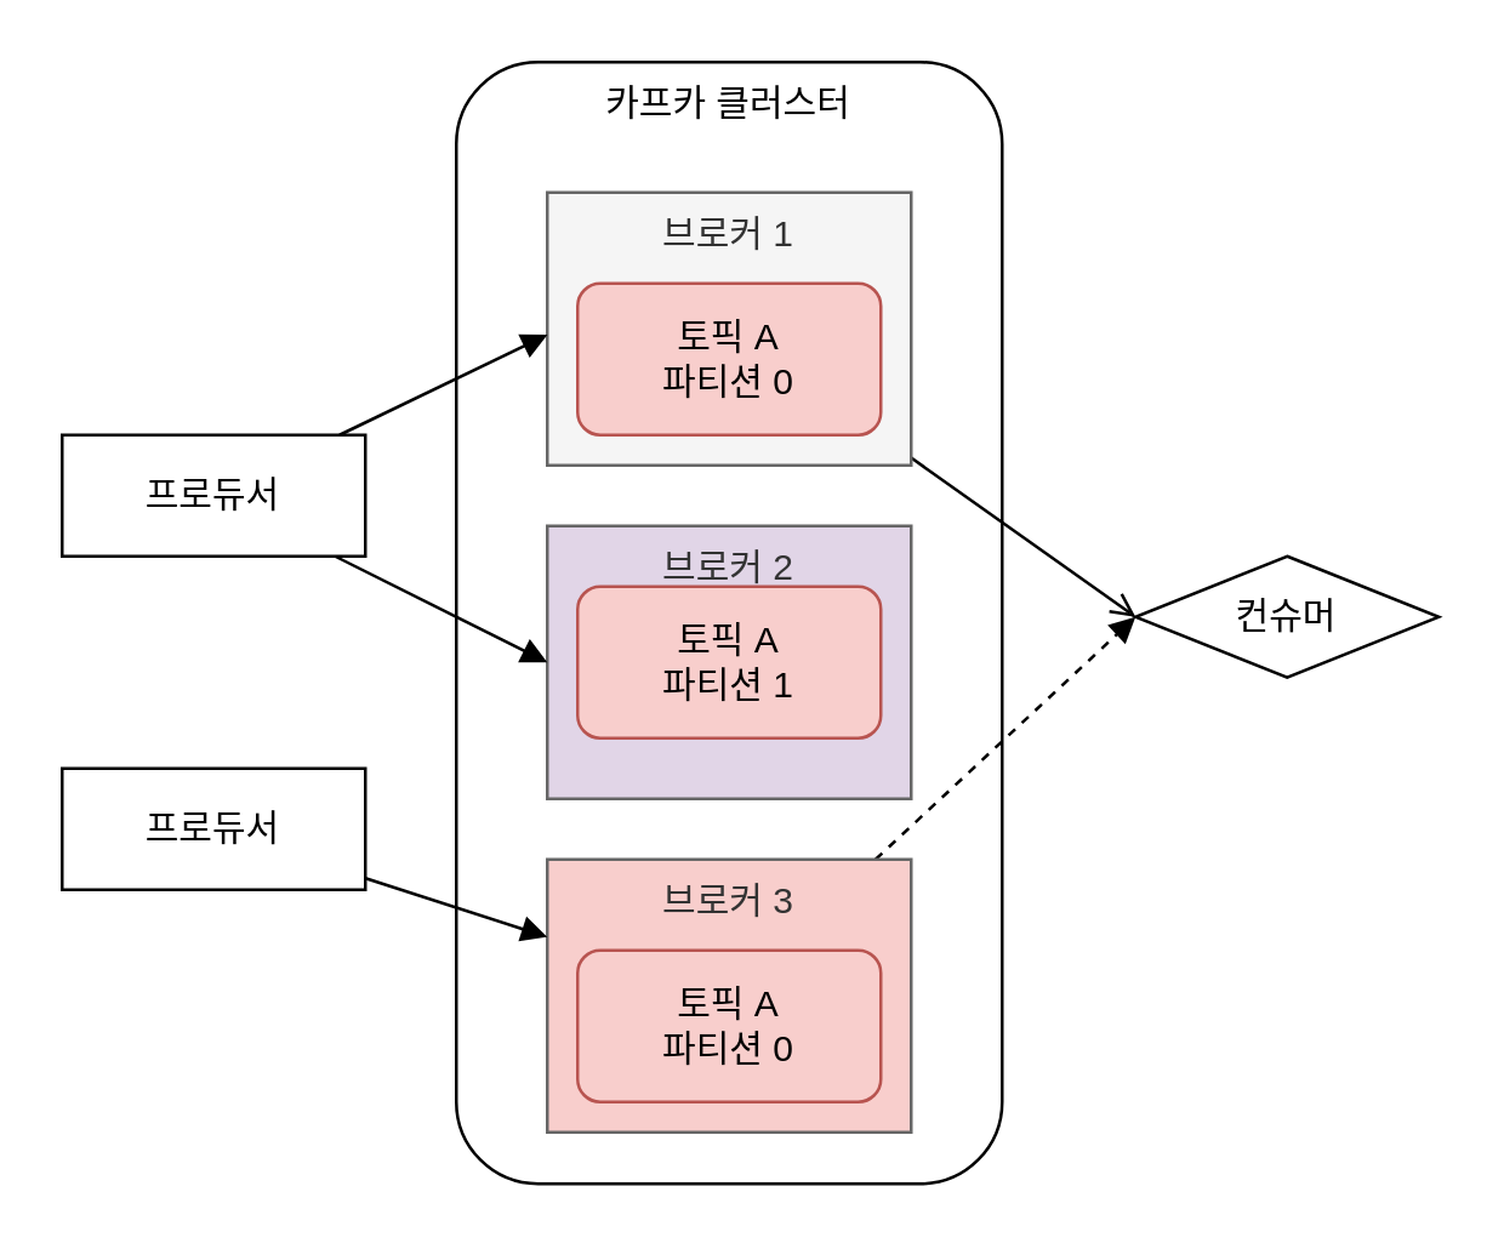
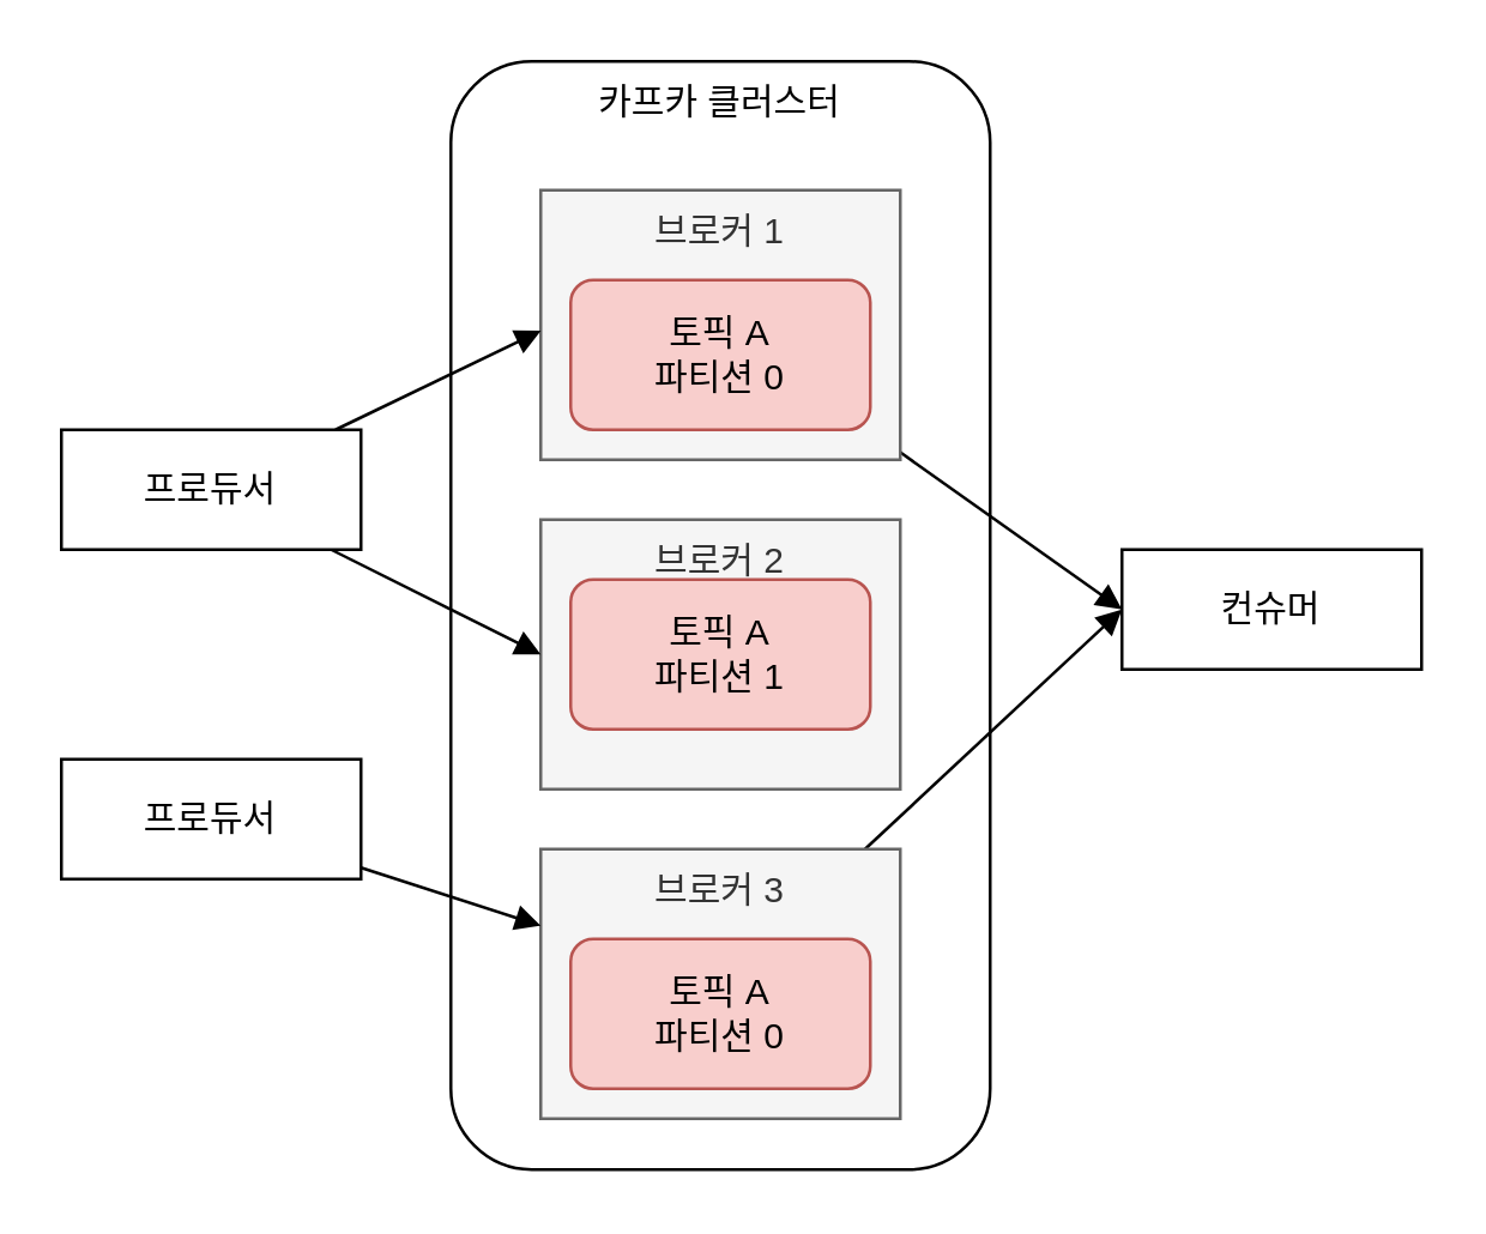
- <mxCell id="6" value="브로커 2" style="rounded=0;whiteSpace=wrap;html=1;verticalAlign=top;fillColor=#e1d5e7;fontColor=#333333;strokeColor=#666666;" vertex="1" parent="1"><mxGeometry x="180" y="173" width="120" height="90" as="geometry" /></mxCell>
+ <mxCell id="6" value="브로커 2" style="rounded=0;whiteSpace=wrap;html=1;verticalAlign=top;fillColor=#f5f5f5;fontColor=#333333;strokeColor=#666666;" vertex="1" parent="1"><mxGeometry x="180" y="173" width="120" height="90" as="geometry" /></mxCell>
- <mxCell id="3" style="rounded=0;orthogonalLoop=1;jettySize=auto;html=1;entryX=0;entryY=0.5;entryDx=0;entryDy=0;endArrow=open;endFill=1;" edge="1" parent="1" source="4" target="15"><mxGeometry relative="1" as="geometry" /></mxCell>
+ <mxCell id="3" style="rounded=0;orthogonalLoop=1;jettySize=auto;html=1;entryX=0;entryY=0.5;entryDx=0;entryDy=0;endArrow=block;endFill=1;" edge="1" parent="1" source="4" target="15"><mxGeometry relative="1" as="geometry" /></mxCell>
- <mxCell id="15" value="컨슈머" style="rhombus;whiteSpace=wrap;html=1;" vertex="1" parent="1"><mxGeometry x="374" y="183" width="100" height="40" as="geometry" /></mxCell>
+ <mxCell id="15" value="컨슈머" style="rounded=0;whiteSpace=wrap;html=1;" vertex="1" parent="1"><mxGeometry x="374" y="183" width="100" height="40" as="geometry" /></mxCell>
- <mxCell id="8" style="rounded=0;orthogonalLoop=1;jettySize=auto;html=1;entryX=0;entryY=0.5;entryDx=0;entryDy=0;endArrow=block;endFill=1;dashed=1;" edge="1" parent="1" source="9" target="15"><mxGeometry relative="1" as="geometry" /></mxCell>
+ <mxCell id="8" style="rounded=0;orthogonalLoop=1;jettySize=auto;html=1;entryX=0;entryY=0.5;entryDx=0;entryDy=0;endArrow=block;endFill=1;" edge="1" parent="1" source="9" target="15"><mxGeometry relative="1" as="geometry" /></mxCell>
- <mxCell id="9" value="브로커 3" style="rounded=0;whiteSpace=wrap;html=1;verticalAlign=top;fillColor=#f8cecc;fontColor=#333333;strokeColor=#666666;" vertex="1" parent="1"><mxGeometry x="180" y="283" width="120" height="90" as="geometry" /></mxCell>
+ <mxCell id="9" value="브로커 3" style="rounded=0;whiteSpace=wrap;html=1;verticalAlign=top;fillColor=#f5f5f5;fontColor=#333333;strokeColor=#666666;" vertex="1" parent="1"><mxGeometry x="180" y="283" width="120" height="90" as="geometry" /></mxCell>
